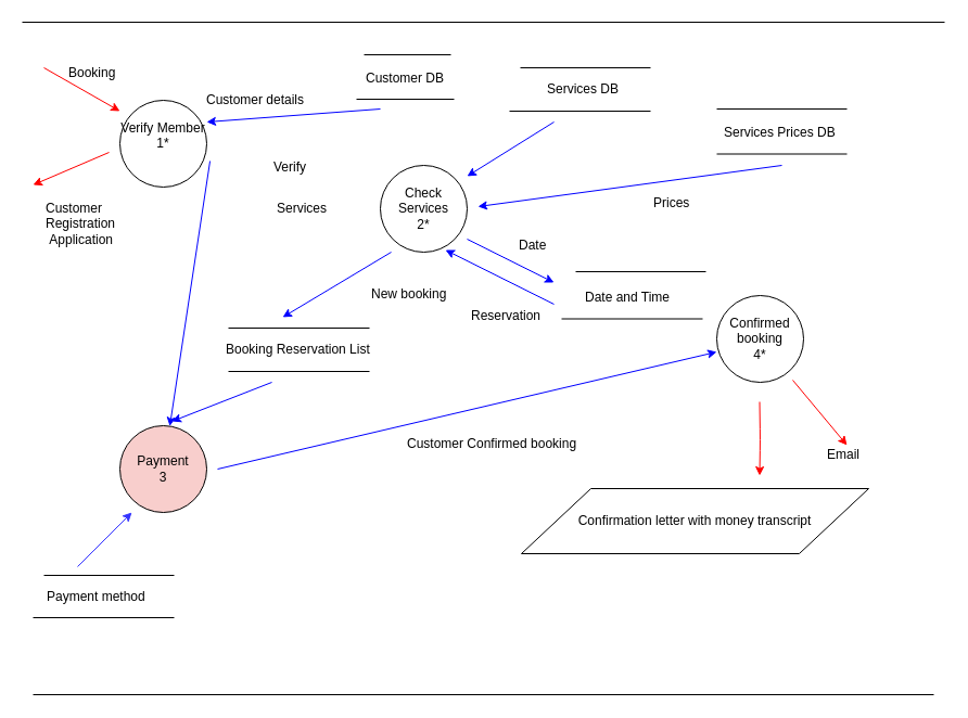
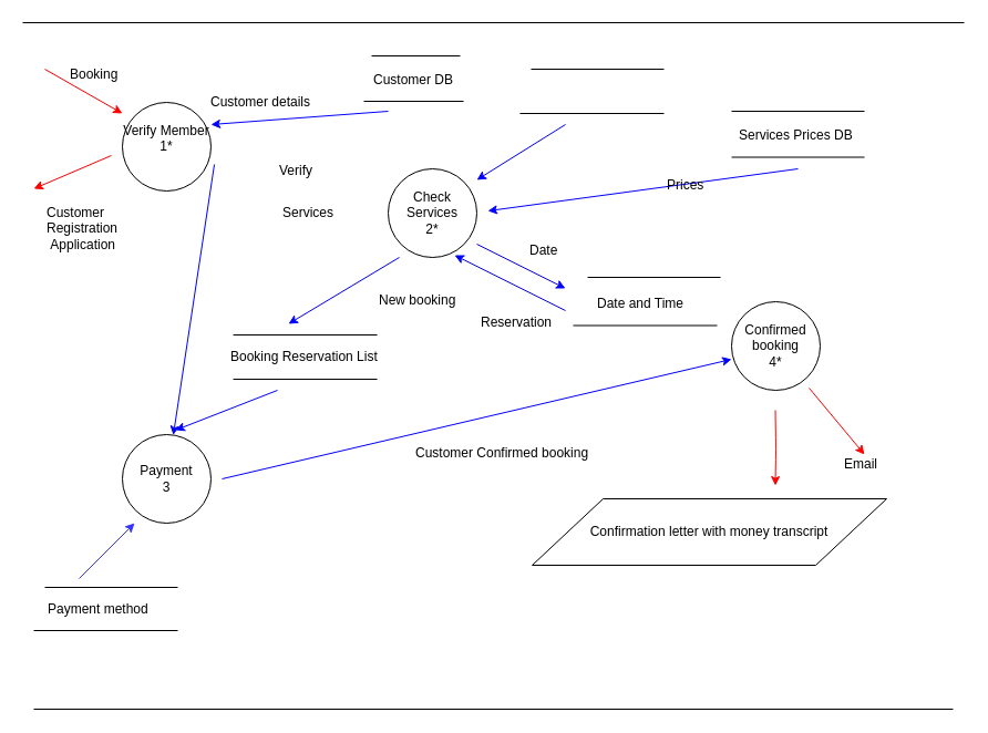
- <mxCell id="35" value="Services DB" style="text;html=1;resizable=0;points=[];autosize=1;align=left;verticalAlign=top;spacingTop=-4;" vertex="1" parent="1"><mxGeometry x="502" y="72" width="80" height="20" as="geometry" /></mxCell>
- <mxCell id="36" value="Prices" style="text;html=1;resizable=0;points=[];autosize=1;align=left;verticalAlign=top;spacingTop=-4;" vertex="1" parent="1"><mxGeometry x="600" y="177" width="50" height="20" as="geometry" /></mxCell>
+ <mxCell id="36" value="Prices" style="text;html=1;resizable=0;points=[];autosize=1;align=left;verticalAlign=top;spacingTop=-4;" vertex="1" parent="1"><mxGeometry x="600" y="157" width="50" height="20" as="geometry" /></mxCell>
- <mxCell id="5" value="Payment&lt;br&gt;3&lt;br&gt;" style="ellipse;whiteSpace=wrap;html=1;aspect=fixed;fillColor=#f8cecc;" vertex="1" parent="1"><mxGeometry x="110" y="392" width="80" height="80" as="geometry" /></mxCell>
+ <mxCell id="5" value="Payment&lt;br&gt;3&lt;br&gt;" style="ellipse;whiteSpace=wrap;html=1;aspect=fixed;" vertex="1" parent="1"><mxGeometry x="110" y="392" width="80" height="80" as="geometry" /></mxCell>
